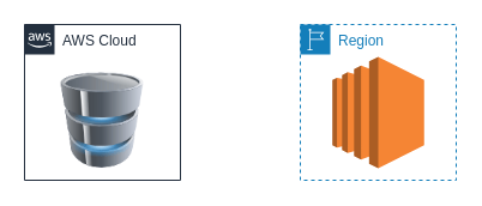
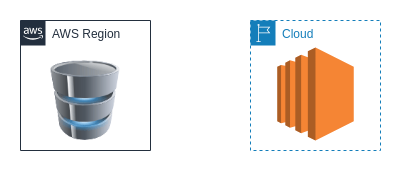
- <mxCell id="2" value="AWS Cloud" style="points=[[0,0],[0.25,0],[0.5,0],[0.75,0],[1,0],[1,0.25],[1,0.5],[1,0.75],[1,1],[0.75,1],[0.5,1],[0.25,1],[0,1],[0,0.75],[0,0.5],[0,0.25]];outlineConnect=0;gradientColor=none;html=1;whiteSpace=wrap;fontSize=12;fontStyle=0;container=1;pointerEvents=0;collapsible=0;recursiveResize=0;shape=mxgraph.aws4.group;grIcon=mxgraph.aws4.group_aws_cloud_alt;strokeColor=#232F3E;fillColor=none;verticalAlign=top;align=left;spacingLeft=30;fontColor=#232F3E;dashed=0;" parent="1" vertex="1"><mxGeometry x="20" y="20" width="130" height="130" as="geometry" /></mxCell>
+ <mxCell id="2" value="AWS Region" style="points=[[0,0],[0.25,0],[0.5,0],[0.75,0],[1,0],[1,0.25],[1,0.5],[1,0.75],[1,1],[0.75,1],[0.5,1],[0.25,1],[0,1],[0,0.75],[0,0.5],[0,0.25]];outlineConnect=0;gradientColor=none;html=1;whiteSpace=wrap;fontSize=12;fontStyle=0;container=1;pointerEvents=0;collapsible=0;recursiveResize=0;shape=mxgraph.aws4.group;grIcon=mxgraph.aws4.group_aws_cloud_alt;strokeColor=#232F3E;fillColor=none;verticalAlign=top;align=left;spacingLeft=30;fontColor=#232F3E;dashed=0;" parent="1" vertex="1"><mxGeometry x="20" y="20" width="130" height="130" as="geometry" /></mxCell>
- <mxCell id="4" value="Region" style="points=[[0,0],[0.25,0],[0.5,0],[0.75,0],[1,0],[1,0.25],[1,0.5],[1,0.75],[1,1],[0.75,1],[0.5,1],[0.25,1],[0,1],[0,0.75],[0,0.5],[0,0.25]];outlineConnect=0;gradientColor=none;html=1;whiteSpace=wrap;fontSize=12;fontStyle=0;container=1;pointerEvents=0;collapsible=0;recursiveResize=0;shape=mxgraph.aws4.group;grIcon=mxgraph.aws4.group_region;strokeColor=#147EBA;fillColor=none;verticalAlign=top;align=left;spacingLeft=30;fontColor=#147EBA;dashed=1;" parent="1" vertex="1"><mxGeometry x="250" y="20" width="130" height="130" as="geometry" /></mxCell>
+ <mxCell id="4" value="Cloud" style="points=[[0,0],[0.25,0],[0.5,0],[0.75,0],[1,0],[1,0.25],[1,0.5],[1,0.75],[1,1],[0.75,1],[0.5,1],[0.25,1],[0,1],[0,0.75],[0,0.5],[0,0.25]];outlineConnect=0;gradientColor=none;html=1;whiteSpace=wrap;fontSize=12;fontStyle=0;container=1;pointerEvents=0;collapsible=0;recursiveResize=0;shape=mxgraph.aws4.group;grIcon=mxgraph.aws4.group_region;strokeColor=#147EBA;fillColor=none;verticalAlign=top;align=left;spacingLeft=30;fontColor=#147EBA;dashed=1;" parent="1" vertex="1"><mxGeometry x="250" y="20" width="130" height="130" as="geometry" /></mxCell>
